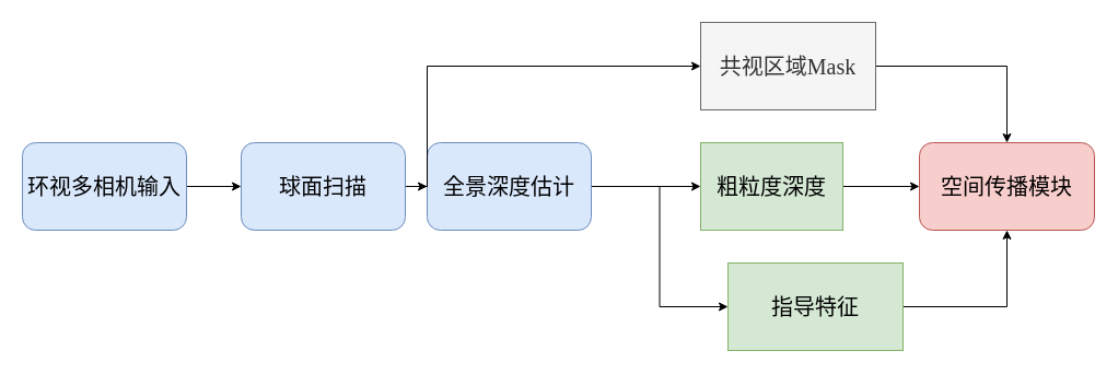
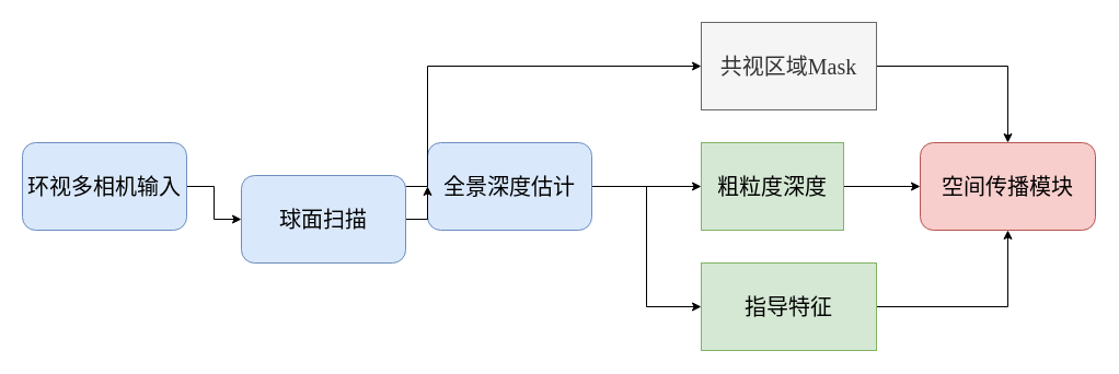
- <mxCell id="16" value="球面扫描" style="rounded=1;whiteSpace=wrap;html=1;fillColor=#dae8fc;strokeColor=#6c8ebf;fontFamily=Times New Roman;fontSize=20;" vertex="1" parent="1"><mxGeometry x="220" y="130" width="150" height="80" as="geometry" /></mxCell>
+ <mxCell id="16" value="球面扫描" style="rounded=1;whiteSpace=wrap;html=1;fillColor=#dae8fc;strokeColor=#6c8ebf;fontFamily=Times New Roman;fontSize=20;" vertex="1" parent="1"><mxGeometry x="220" y="160" width="150" height="80" as="geometry" /></mxCell>
- <mxCell id="8" value="指导特征" style="rounded=0;whiteSpace=wrap;html=1;fontSize=20;fontFamily=Times New Roman;fillColor=#d5e8d4;strokeColor=#82b366;" vertex="1" parent="1"><mxGeometry x="665" y="240" width="160" height="80" as="geometry" /></mxCell>
+ <mxCell id="8" value="指导特征" style="rounded=0;whiteSpace=wrap;html=1;fontSize=20;fontFamily=Times New Roman;fillColor=#d5e8d4;strokeColor=#82b366;" vertex="1" parent="1"><mxGeometry x="640" y="240" width="160" height="80" as="geometry" /></mxCell>
